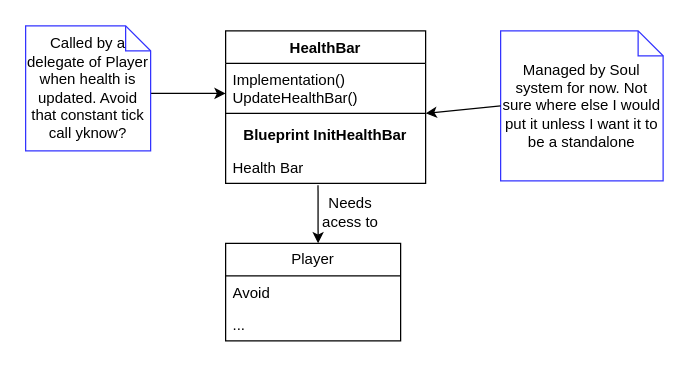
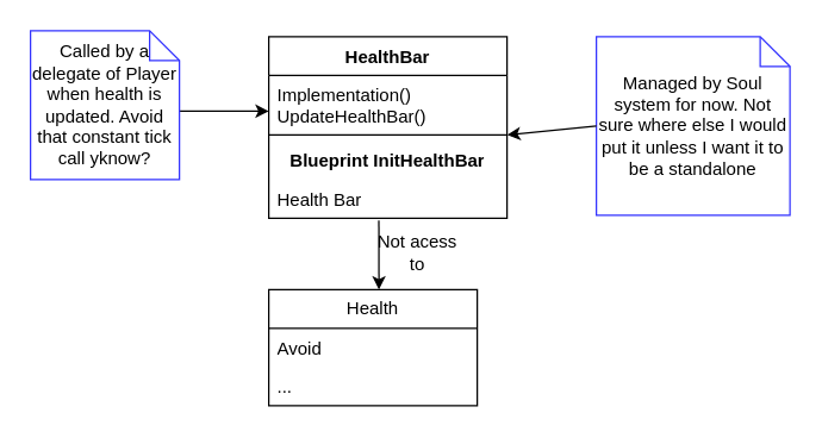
- <mxCell id="13" value="Needs acess to" style="text;html=1;strokeColor=none;fillColor=none;align=center;verticalAlign=middle;whiteSpace=wrap;rounded=0;" vertex="1" parent="1"><mxGeometry x="250" y="154" width="60" height="30" as="geometry" /></mxCell>
+ <mxCell id="13" value="Not acess to" style="text;html=1;strokeColor=none;fillColor=none;align=center;verticalAlign=middle;whiteSpace=wrap;rounded=0;" vertex="1" parent="1"><mxGeometry x="250" y="154" width="60" height="30" as="geometry" /></mxCell>
- <mxCell id="10" value="Player" style="swimlane;fontStyle=0;childLayout=stackLayout;horizontal=1;startSize=26;fillColor=none;horizontalStack=0;resizeParent=1;resizeParentMax=0;resizeLast=0;collapsible=1;marginBottom=0;whiteSpace=wrap;html=1;" vertex="1" parent="1"><mxGeometry x="180" y="194" width="140" height="78" as="geometry" /></mxCell>
+ <mxCell id="10" value="Health" style="swimlane;fontStyle=0;childLayout=stackLayout;horizontal=1;startSize=26;fillColor=none;horizontalStack=0;resizeParent=1;resizeParentMax=0;resizeLast=0;collapsible=1;marginBottom=0;whiteSpace=wrap;html=1;" vertex="1" parent="1"><mxGeometry x="180" y="194" width="140" height="78" as="geometry" /></mxCell>
